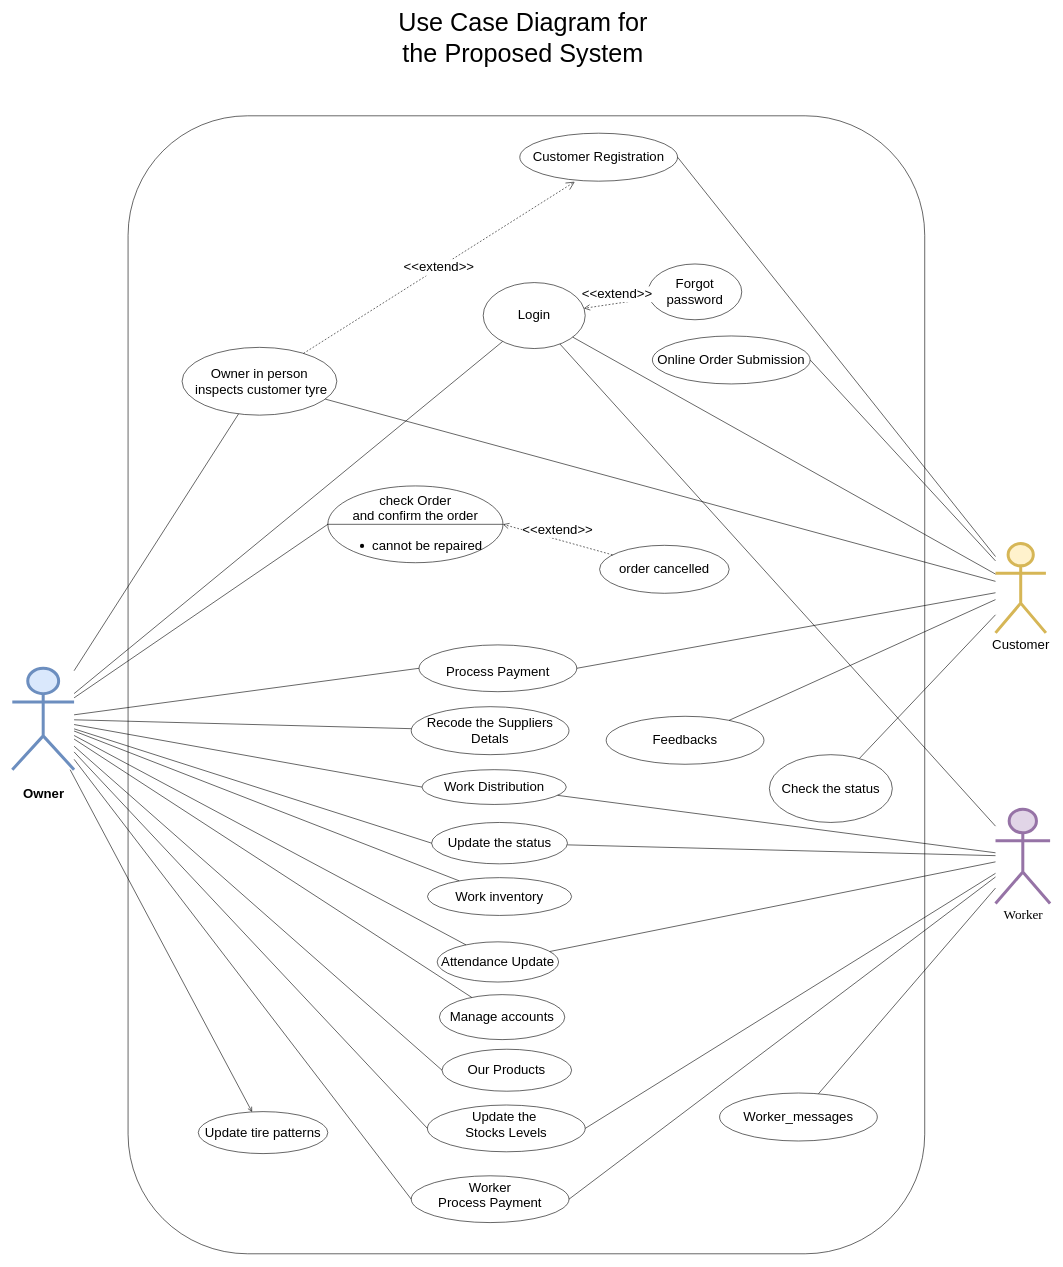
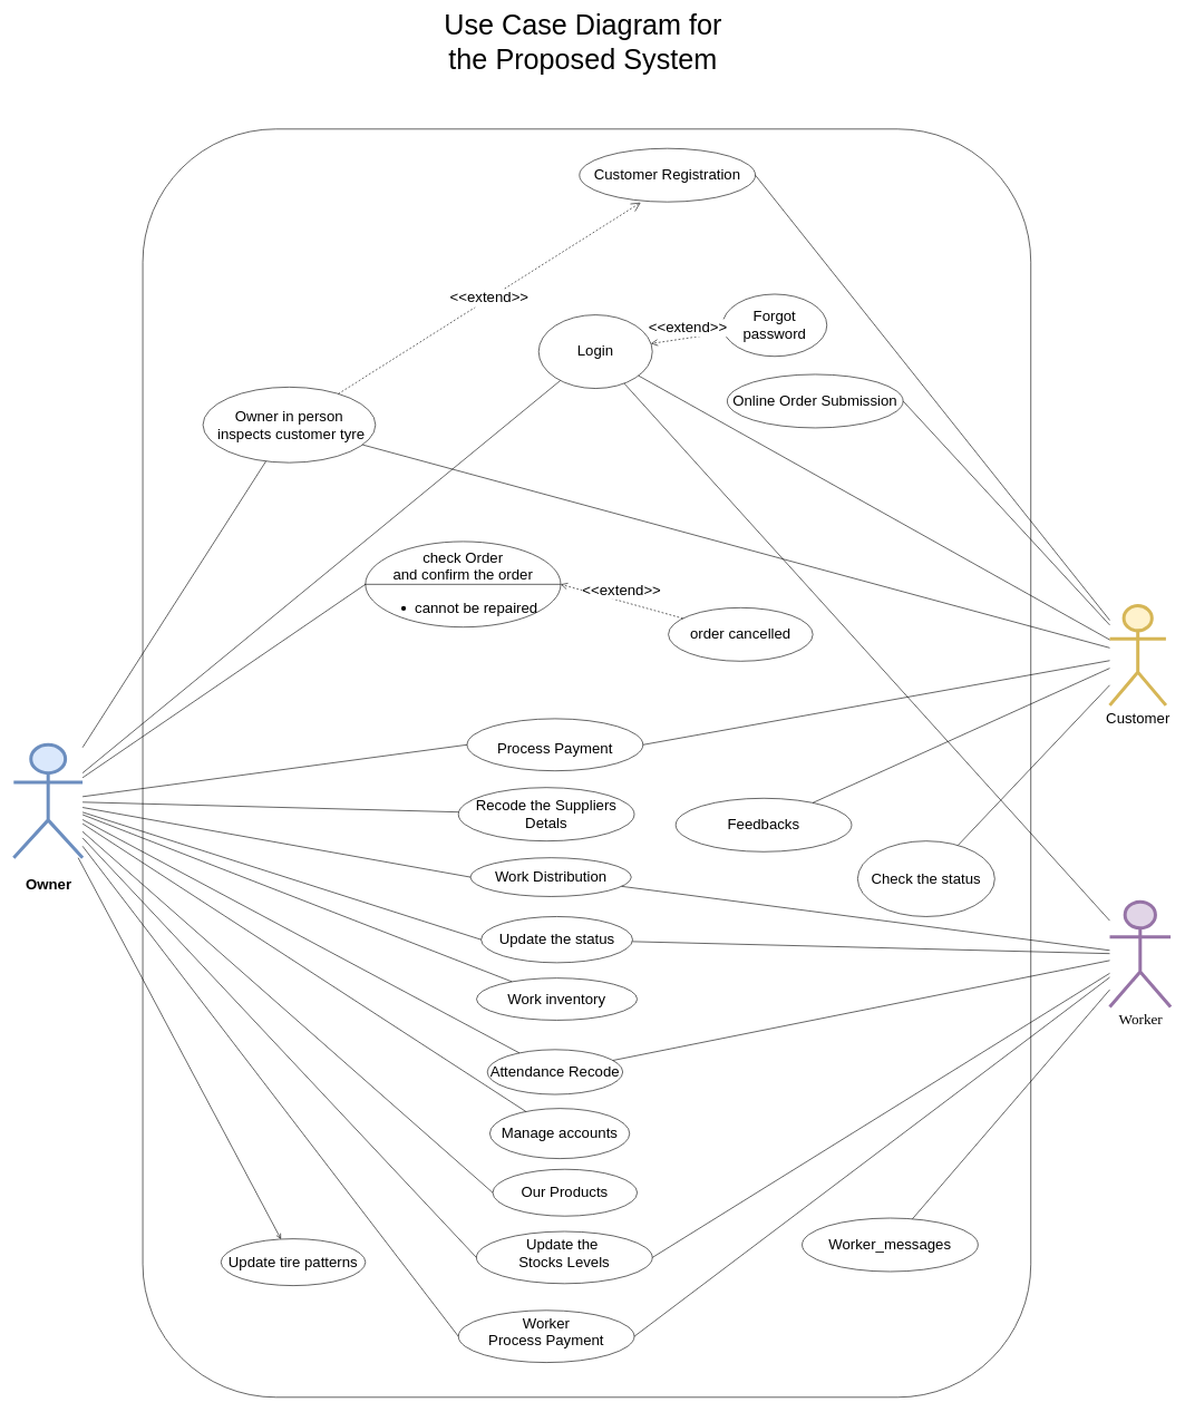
- <mxCell id="43" value="Attendance Update" style="ellipse;whiteSpace=wrap;html=1;fontSize=22;" vertex="1" parent="1"><mxGeometry x="728.25" y="1569" width="202.5" height="67" as="geometry" /></mxCell>
+ <mxCell id="43" value="Attendance Recode" style="ellipse;whiteSpace=wrap;html=1;fontSize=22;" vertex="1" parent="1"><mxGeometry x="728.25" y="1569" width="202.5" height="67" as="geometry" /></mxCell>
